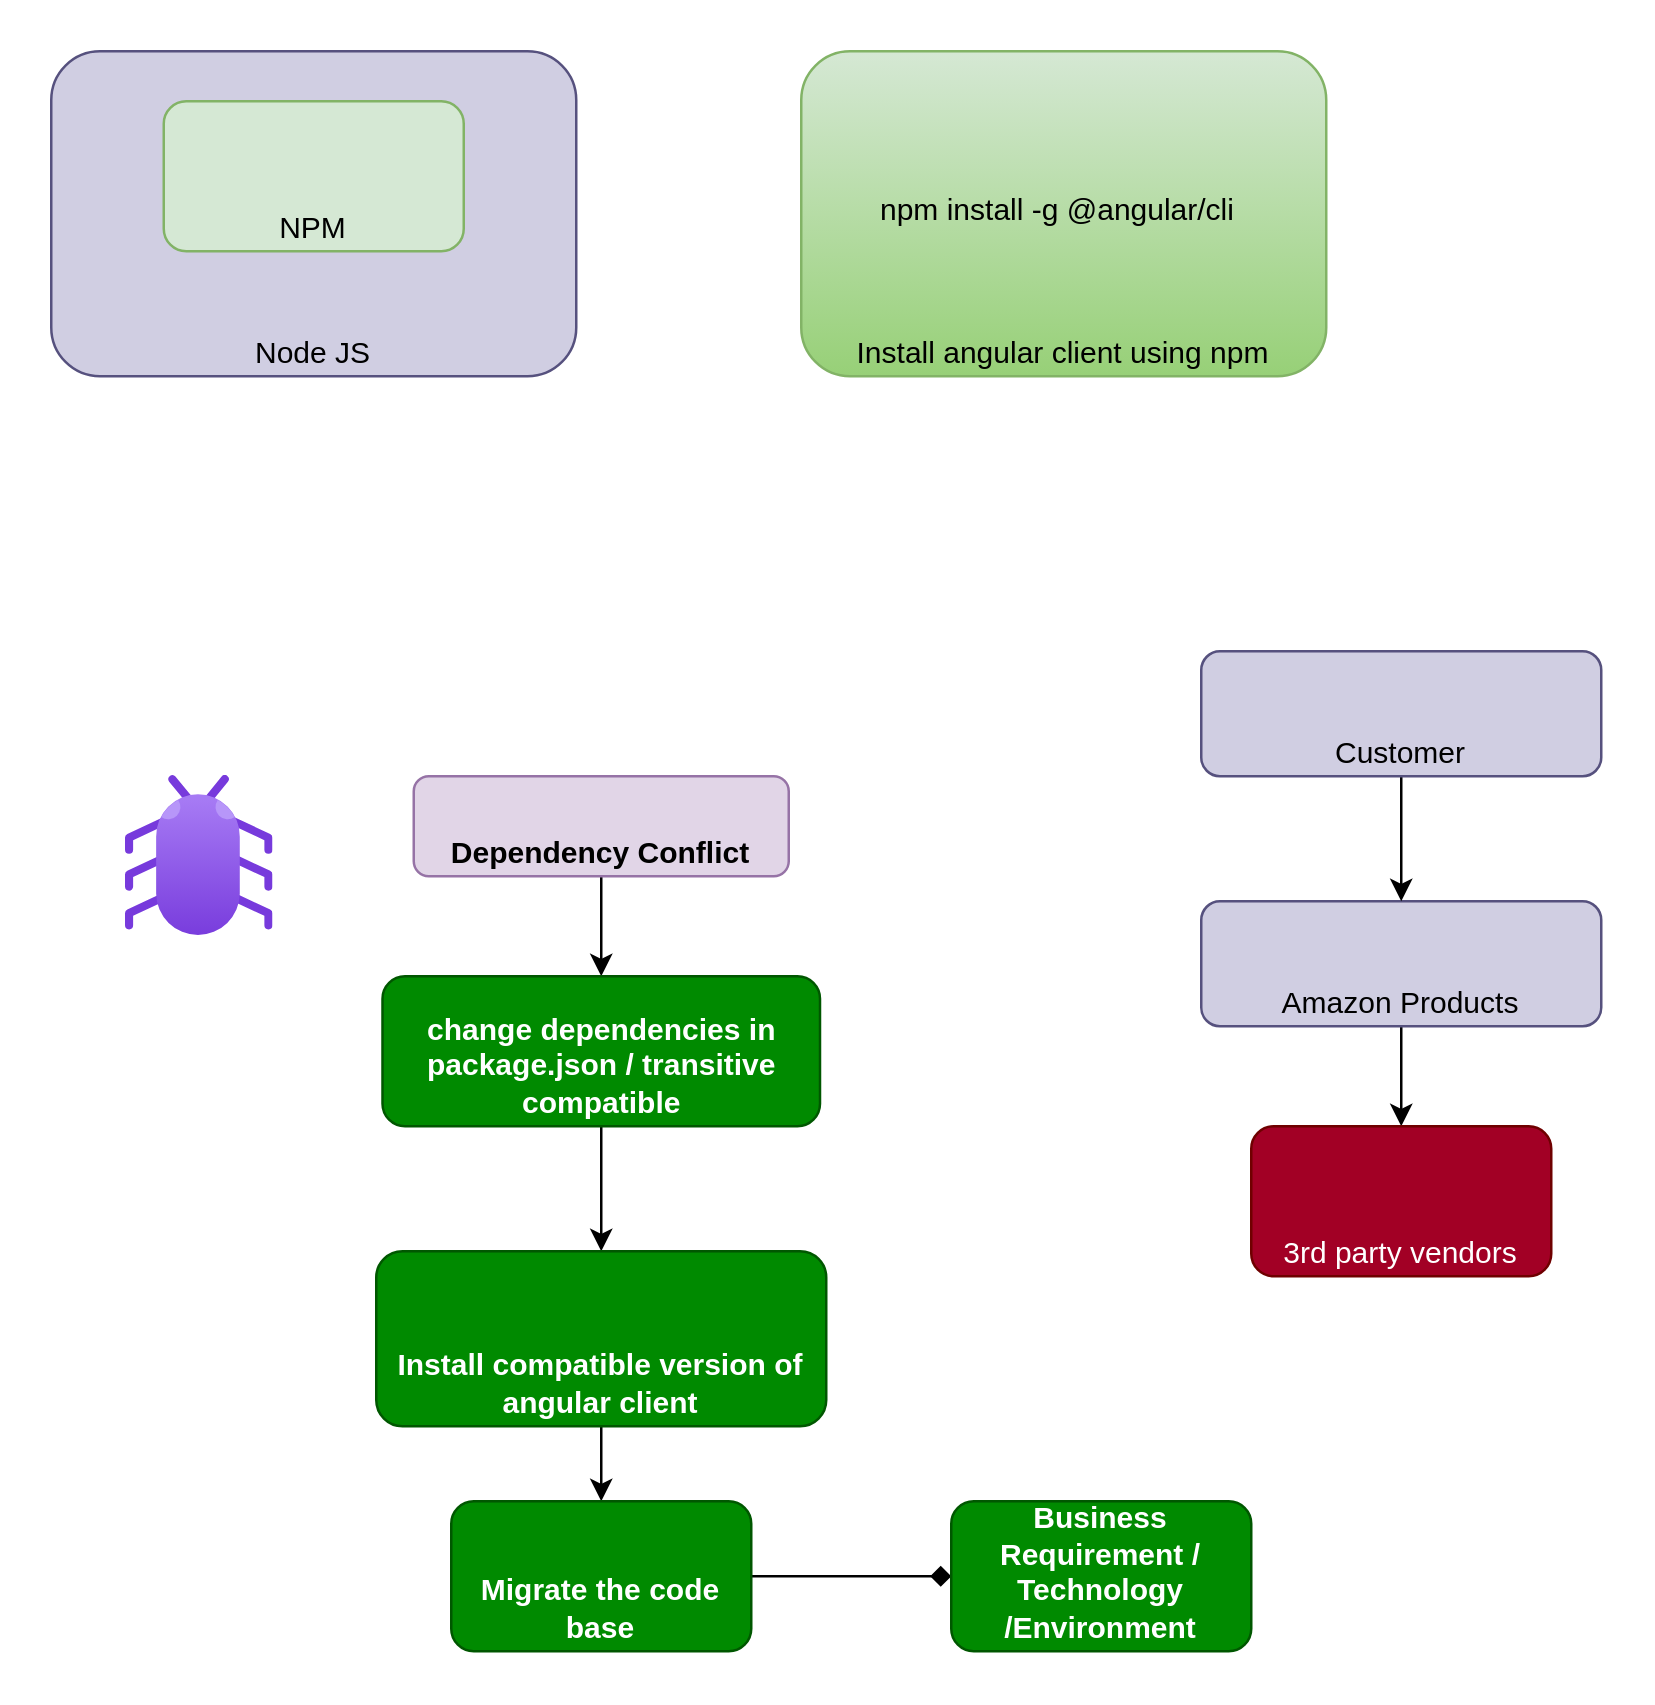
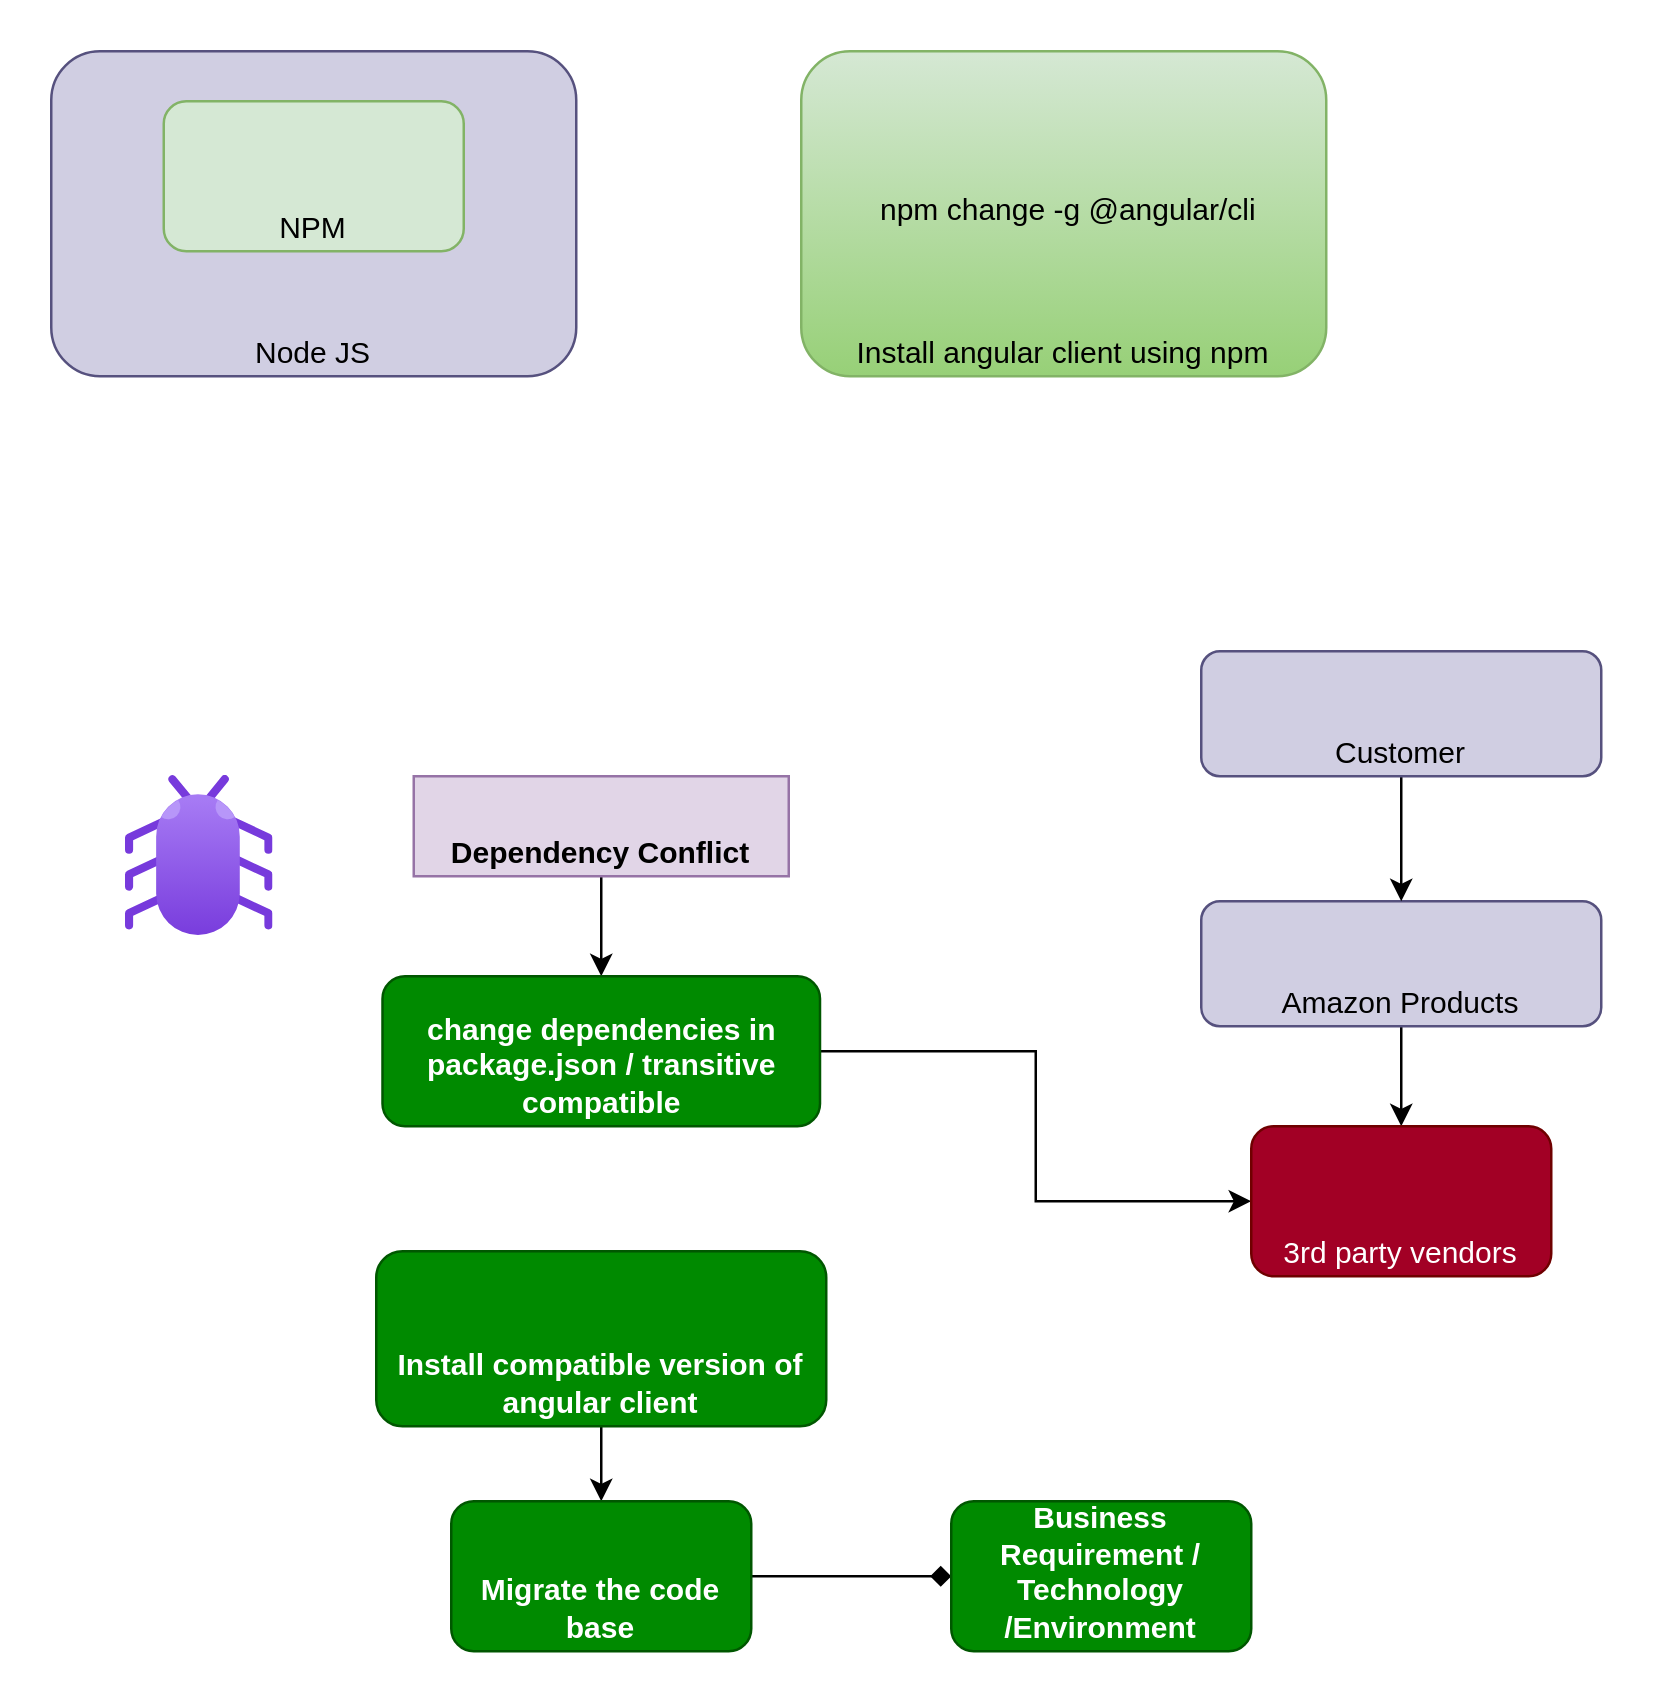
- <mxCell id="6" value="npm install -g @angular/cli" style="text;whiteSpace=wrap;html=1;" parent="4" vertex="1"><mxGeometry x="30" y="50" width="170" height="30" as="geometry" /></mxCell>
+ <mxCell id="6" value="npm change -g @angular/cli" style="text;whiteSpace=wrap;html=1;" parent="4" vertex="1"><mxGeometry x="30" y="50" width="170" height="30" as="geometry" /></mxCell>
- <mxCell id="9" value="Dependency Conflict" style="rounded=1;whiteSpace=wrap;html=1;fillColor=#e1d5e7;strokeColor=#9673a6;fontStyle=1;verticalAlign=bottom;" parent="1" vertex="1"><mxGeometry x="165" y="310" width="150" height="40" as="geometry" /></mxCell>
+ <mxCell id="9" value="Dependency Conflict" style="whiteSpace=wrap;html=1;fillColor=#e1d5e7;strokeColor=#9673a6;fontStyle=1;verticalAlign=bottom;rounded=0;" parent="1" vertex="1"><mxGeometry x="165" y="310" width="150" height="40" as="geometry" /></mxCell>
- <mxCell id="10" value="" style="edgeStyle=orthogonalEdgeStyle;rounded=0;orthogonalLoop=1;jettySize=auto;html=1;" parent="1" source="11" target="13" edge="1"><mxGeometry relative="1" as="geometry" /></mxCell>
+ <mxCell id="10" value="" style="edgeStyle=orthogonalEdgeStyle;rounded=0;orthogonalLoop=1;jettySize=auto;html=1;" parent="1" source="11" target="18" edge="1"><mxGeometry relative="1" as="geometry" /></mxCell>
